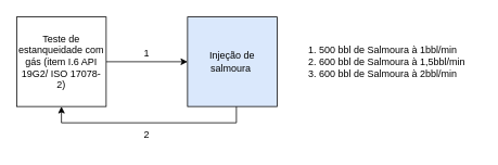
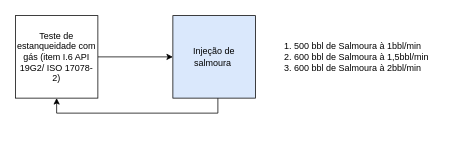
- <mxCell id="7" value="1" style="text;html=1;strokeColor=none;fillColor=none;align=center;verticalAlign=middle;whiteSpace=wrap;rounded=0;" vertex="1" parent="1"><mxGeometry x="150" y="50" width="60" height="30" as="geometry" /></mxCell>
- <mxCell id="8" value="2" style="text;html=1;strokeColor=none;fillColor=none;align=center;verticalAlign=middle;whiteSpace=wrap;rounded=0;" vertex="1" parent="1"><mxGeometry x="150" y="150" width="60" height="30" as="geometry" /></mxCell>
